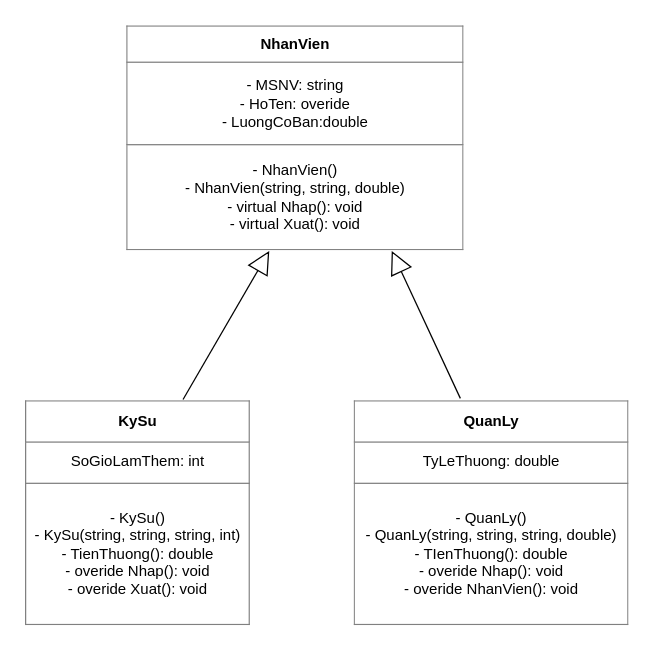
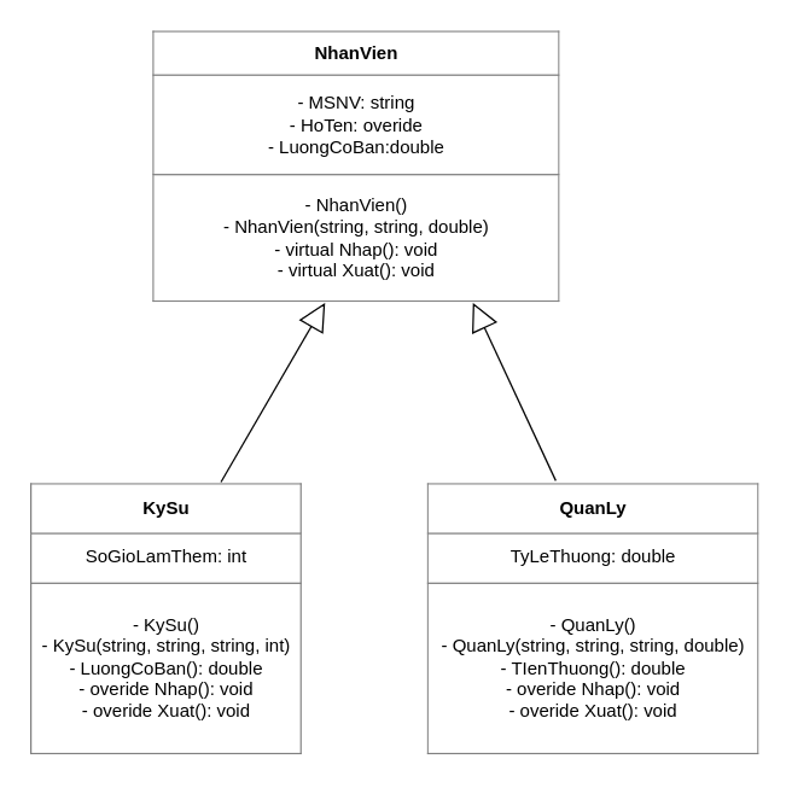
- <mxCell id="3" value="&lt;table border=&quot;1&quot; width=&quot;100%&quot; height=&quot;100%&quot; cellpadding=&quot;4&quot; style=&quot;width:100%;height:100%;border-collapse:collapse;&quot;&gt;&lt;tbody&gt;&lt;tr&gt;&lt;th align=&quot;center&quot;&gt;KySu&lt;/th&gt;&lt;/tr&gt;&lt;tr&gt;&lt;td align=&quot;center&quot;&gt;SoGioLamThem: int&lt;/td&gt;&lt;/tr&gt;&lt;tr&gt;&lt;td align=&quot;center&quot;&gt;- KySu()&lt;br&gt;- KySu(string, string, string, int)&lt;br&gt;- TienThuong(): double&lt;br&gt;- overide Nhap(): void&lt;br&gt;- overide Xuat(): void&lt;/td&gt;&lt;/tr&gt;&lt;/tbody&gt;&lt;/table&gt;" style="text;html=1;whiteSpace=wrap;overflow=fill;" vertex="1" parent="1"><mxGeometry x="20" y="320" width="180" height="180" as="geometry" /></mxCell>
+ <mxCell id="3" value="&lt;table border=&quot;1&quot; width=&quot;100%&quot; height=&quot;100%&quot; cellpadding=&quot;4&quot; style=&quot;width:100%;height:100%;border-collapse:collapse;&quot;&gt;&lt;tbody&gt;&lt;tr&gt;&lt;th align=&quot;center&quot;&gt;KySu&lt;/th&gt;&lt;/tr&gt;&lt;tr&gt;&lt;td align=&quot;center&quot;&gt;SoGioLamThem: int&lt;/td&gt;&lt;/tr&gt;&lt;tr&gt;&lt;td align=&quot;center&quot;&gt;- KySu()&lt;br&gt;- KySu(string, string, string, int)&lt;br&gt;- LuongCoBan(): double&lt;br&gt;- overide Nhap(): void&lt;br&gt;- overide Xuat(): void&lt;/td&gt;&lt;/tr&gt;&lt;/tbody&gt;&lt;/table&gt;" style="text;html=1;whiteSpace=wrap;overflow=fill;" vertex="1" parent="1"><mxGeometry x="20" y="320" width="180" height="180" as="geometry" /></mxCell>
- <mxCell id="4" value="&lt;table border=&quot;1&quot; width=&quot;100%&quot; height=&quot;100%&quot; cellpadding=&quot;4&quot; style=&quot;width:100%;height:100%;border-collapse:collapse;&quot;&gt;&lt;tbody&gt;&lt;tr&gt;&lt;th align=&quot;center&quot;&gt;QuanLy&lt;/th&gt;&lt;/tr&gt;&lt;tr&gt;&lt;td align=&quot;center&quot;&gt;TyLeThuong: double&lt;/td&gt;&lt;/tr&gt;&lt;tr&gt;&lt;td align=&quot;center&quot;&gt;- QuanLy()&lt;br&gt;- QuanLy(string, string, string, double)&lt;br&gt;- TIenThuong(): double&lt;br&gt;- overide Nhap(): void&lt;br&gt;- overide NhanVien(): void&lt;/td&gt;&lt;/tr&gt;&lt;/tbody&gt;&lt;/table&gt;" style="text;html=1;whiteSpace=wrap;strokeColor=none;fillColor=none;overflow=fill;" vertex="1" parent="1"><mxGeometry x="283" y="320" width="220" height="180" as="geometry" /></mxCell>
+ <mxCell id="4" value="&lt;table border=&quot;1&quot; width=&quot;100%&quot; height=&quot;100%&quot; cellpadding=&quot;4&quot; style=&quot;width:100%;height:100%;border-collapse:collapse;&quot;&gt;&lt;tbody&gt;&lt;tr&gt;&lt;th align=&quot;center&quot;&gt;QuanLy&lt;/th&gt;&lt;/tr&gt;&lt;tr&gt;&lt;td align=&quot;center&quot;&gt;TyLeThuong: double&lt;/td&gt;&lt;/tr&gt;&lt;tr&gt;&lt;td align=&quot;center&quot;&gt;- QuanLy()&lt;br&gt;- QuanLy(string, string, string, double)&lt;br&gt;- TIenThuong(): double&lt;br&gt;- overide Nhap(): void&lt;br&gt;- overide Xuat(): void&lt;/td&gt;&lt;/tr&gt;&lt;/tbody&gt;&lt;/table&gt;" style="text;html=1;whiteSpace=wrap;strokeColor=none;fillColor=none;overflow=fill;" vertex="1" parent="1"><mxGeometry x="283" y="320" width="220" height="180" as="geometry" /></mxCell>
